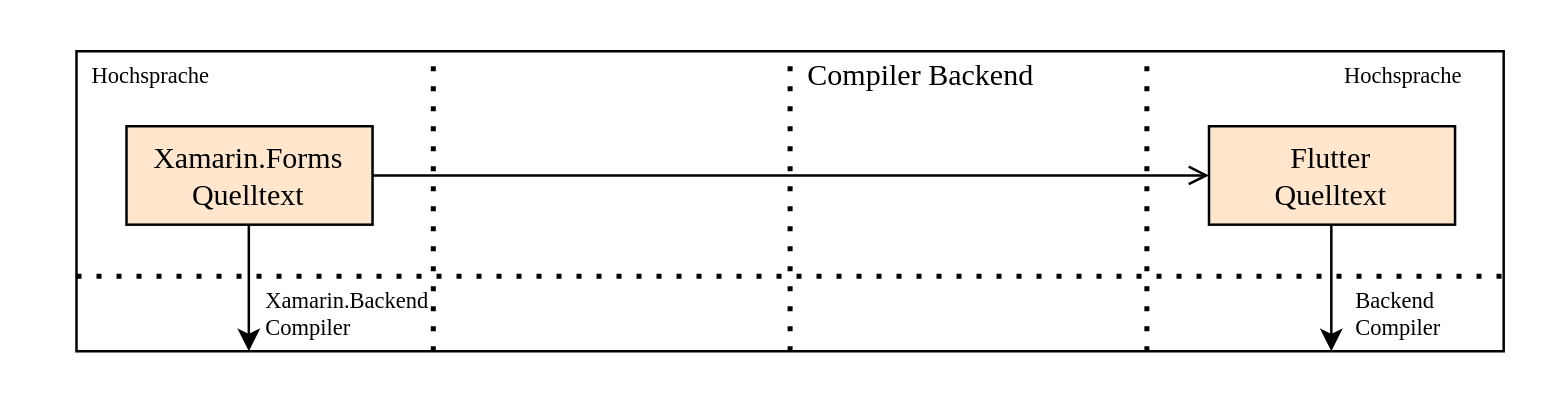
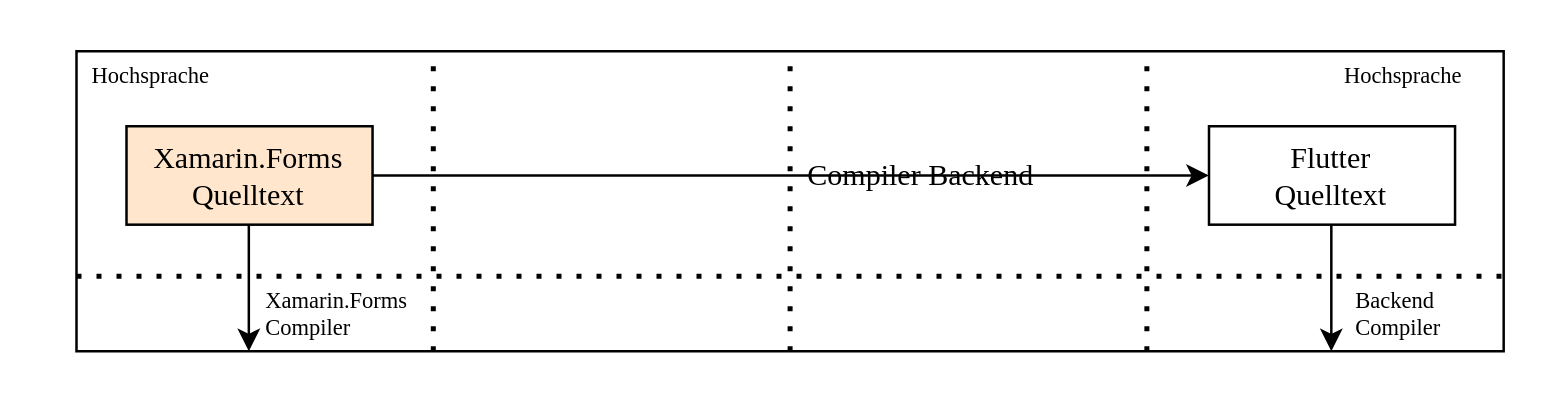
- <mxCell id="8" value="Compiler Backend" style="text;html=1;strokeColor=none;fillColor=none;align=center;verticalAlign=middle;whiteSpace=wrap;rounded=0;fontFamily=Times New Roman;fontSize=12;" vertex="1" parent="1"><mxGeometry x="310" y="20" width="116" height="20" as="geometry" /></mxCell>
+ <mxCell id="8" value="Compiler Backend" style="text;html=1;strokeColor=none;fillColor=none;align=center;verticalAlign=middle;whiteSpace=wrap;rounded=0;fontFamily=Times New Roman;fontSize=12;" vertex="1" parent="1"><mxGeometry x="310" y="60" width="116" height="20" as="geometry" /></mxCell>
- <mxCell id="7" value="" style="endArrow=open;html=1;entryX=0;entryY=0.5;entryDx=0;entryDy=0;exitX=1;exitY=0.5;exitDx=0;exitDy=0;fontFamily=Times New Roman;fontSize=12;" edge="1" parent="1" source="3" target="4"><mxGeometry width="50" height="50" relative="1" as="geometry"><mxPoint x="240" y="220" as="sourcePoint" /><mxPoint x="290" y="170" as="targetPoint" /></mxGeometry></mxCell>
+ <mxCell id="7" value="" style="endArrow=classic;html=1;entryX=0;entryY=0.5;entryDx=0;entryDy=0;exitX=1;exitY=0.5;exitDx=0;exitDy=0;fontFamily=Times New Roman;fontSize=12;" edge="1" parent="1" source="3" target="4"><mxGeometry width="50" height="50" relative="1" as="geometry"><mxPoint x="240" y="220" as="sourcePoint" /><mxPoint x="290" y="170" as="targetPoint" /></mxGeometry></mxCell>
- <mxCell id="4" value="Flutter&lt;br style=&quot;font-size: 12px;&quot;&gt;Quelltext" style="rounded=0;whiteSpace=wrap;html=1;fontFamily=Times New Roman;fontSize=12;fillColor=#ffe6cc;" vertex="1" parent="1"><mxGeometry x="483" y="50" width="98.425" height="39.37" as="geometry" /></mxCell>
+ <mxCell id="4" value="Flutter&lt;br style=&quot;font-size: 12px;&quot;&gt;Quelltext" style="rounded=0;whiteSpace=wrap;html=1;fontFamily=Times New Roman;fontSize=12;" vertex="1" parent="1"><mxGeometry x="483" y="50" width="98.425" height="39.37" as="geometry" /></mxCell>
- <mxCell id="15" value="Xamarin.Backend&lt;br&gt;Compiler" style="text;html=1;align=left;verticalAlign=middle;resizable=0;points=[];autosize=1;fontSize=9;fontFamily=Times New Roman;" vertex="1" parent="1"><mxGeometry x="104" y="110" width="70" height="30" as="geometry" /></mxCell>
+ <mxCell id="15" value="Xamarin.Forms&lt;br&gt;Compiler" style="text;html=1;align=left;verticalAlign=middle;resizable=0;points=[];autosize=1;fontSize=9;fontFamily=Times New Roman;" vertex="1" parent="1"><mxGeometry x="104" y="110" width="70" height="30" as="geometry" /></mxCell>
